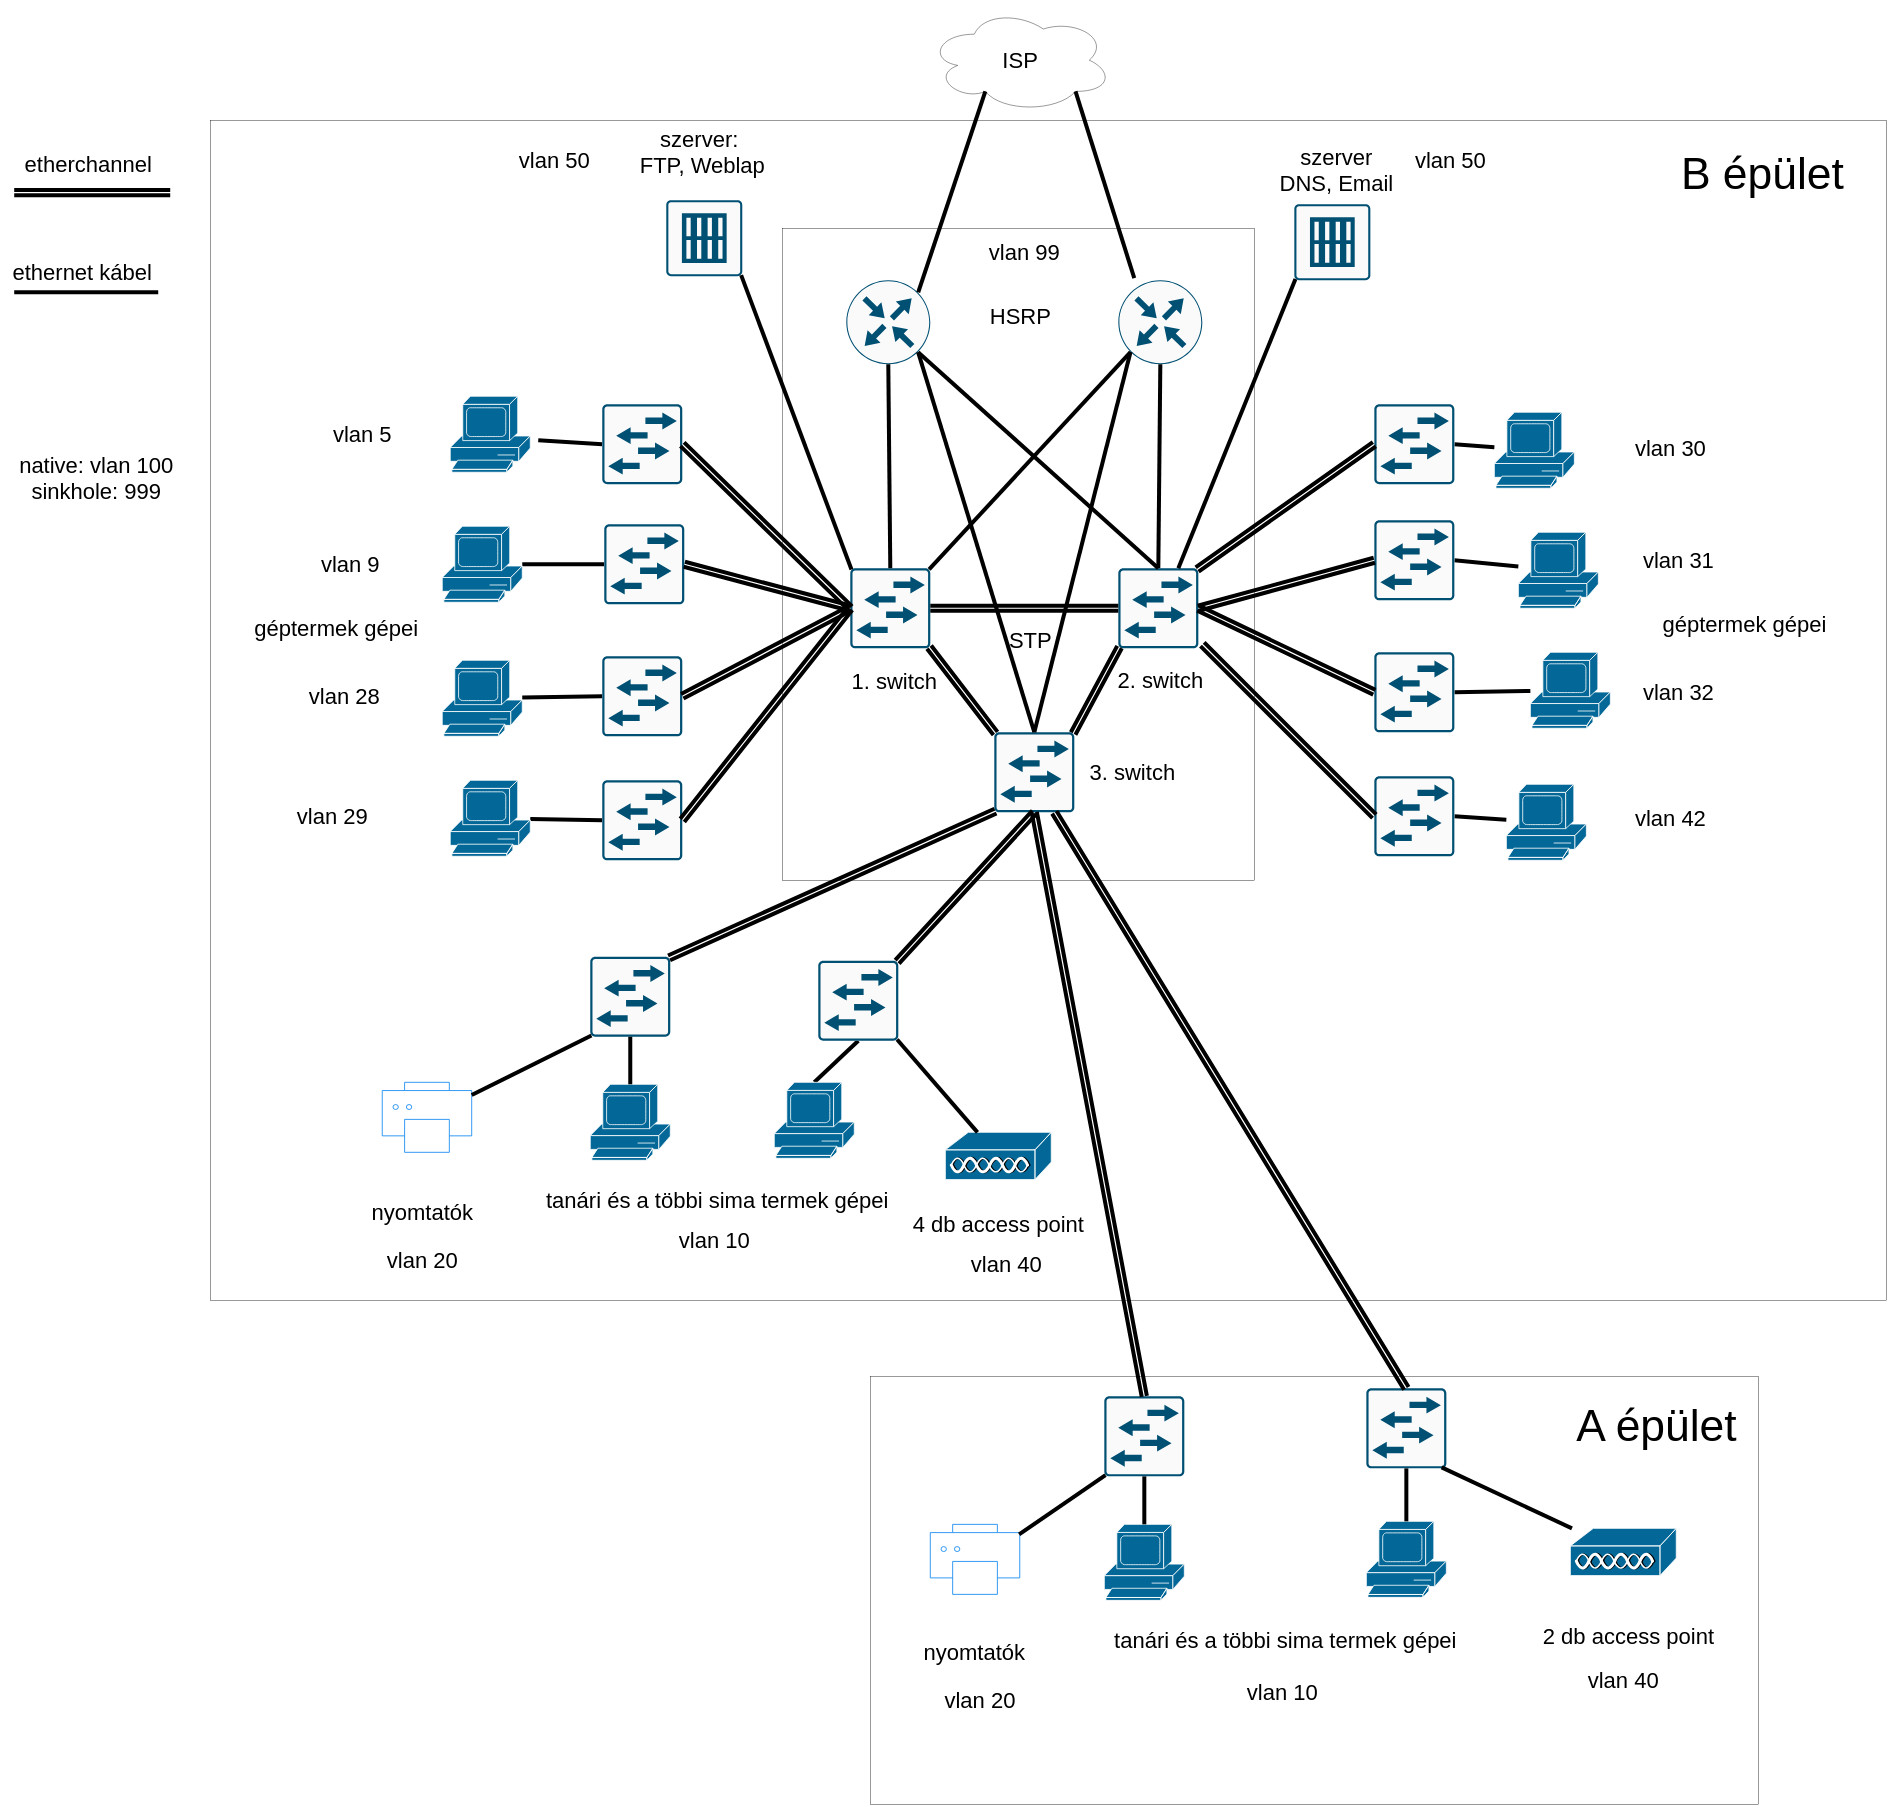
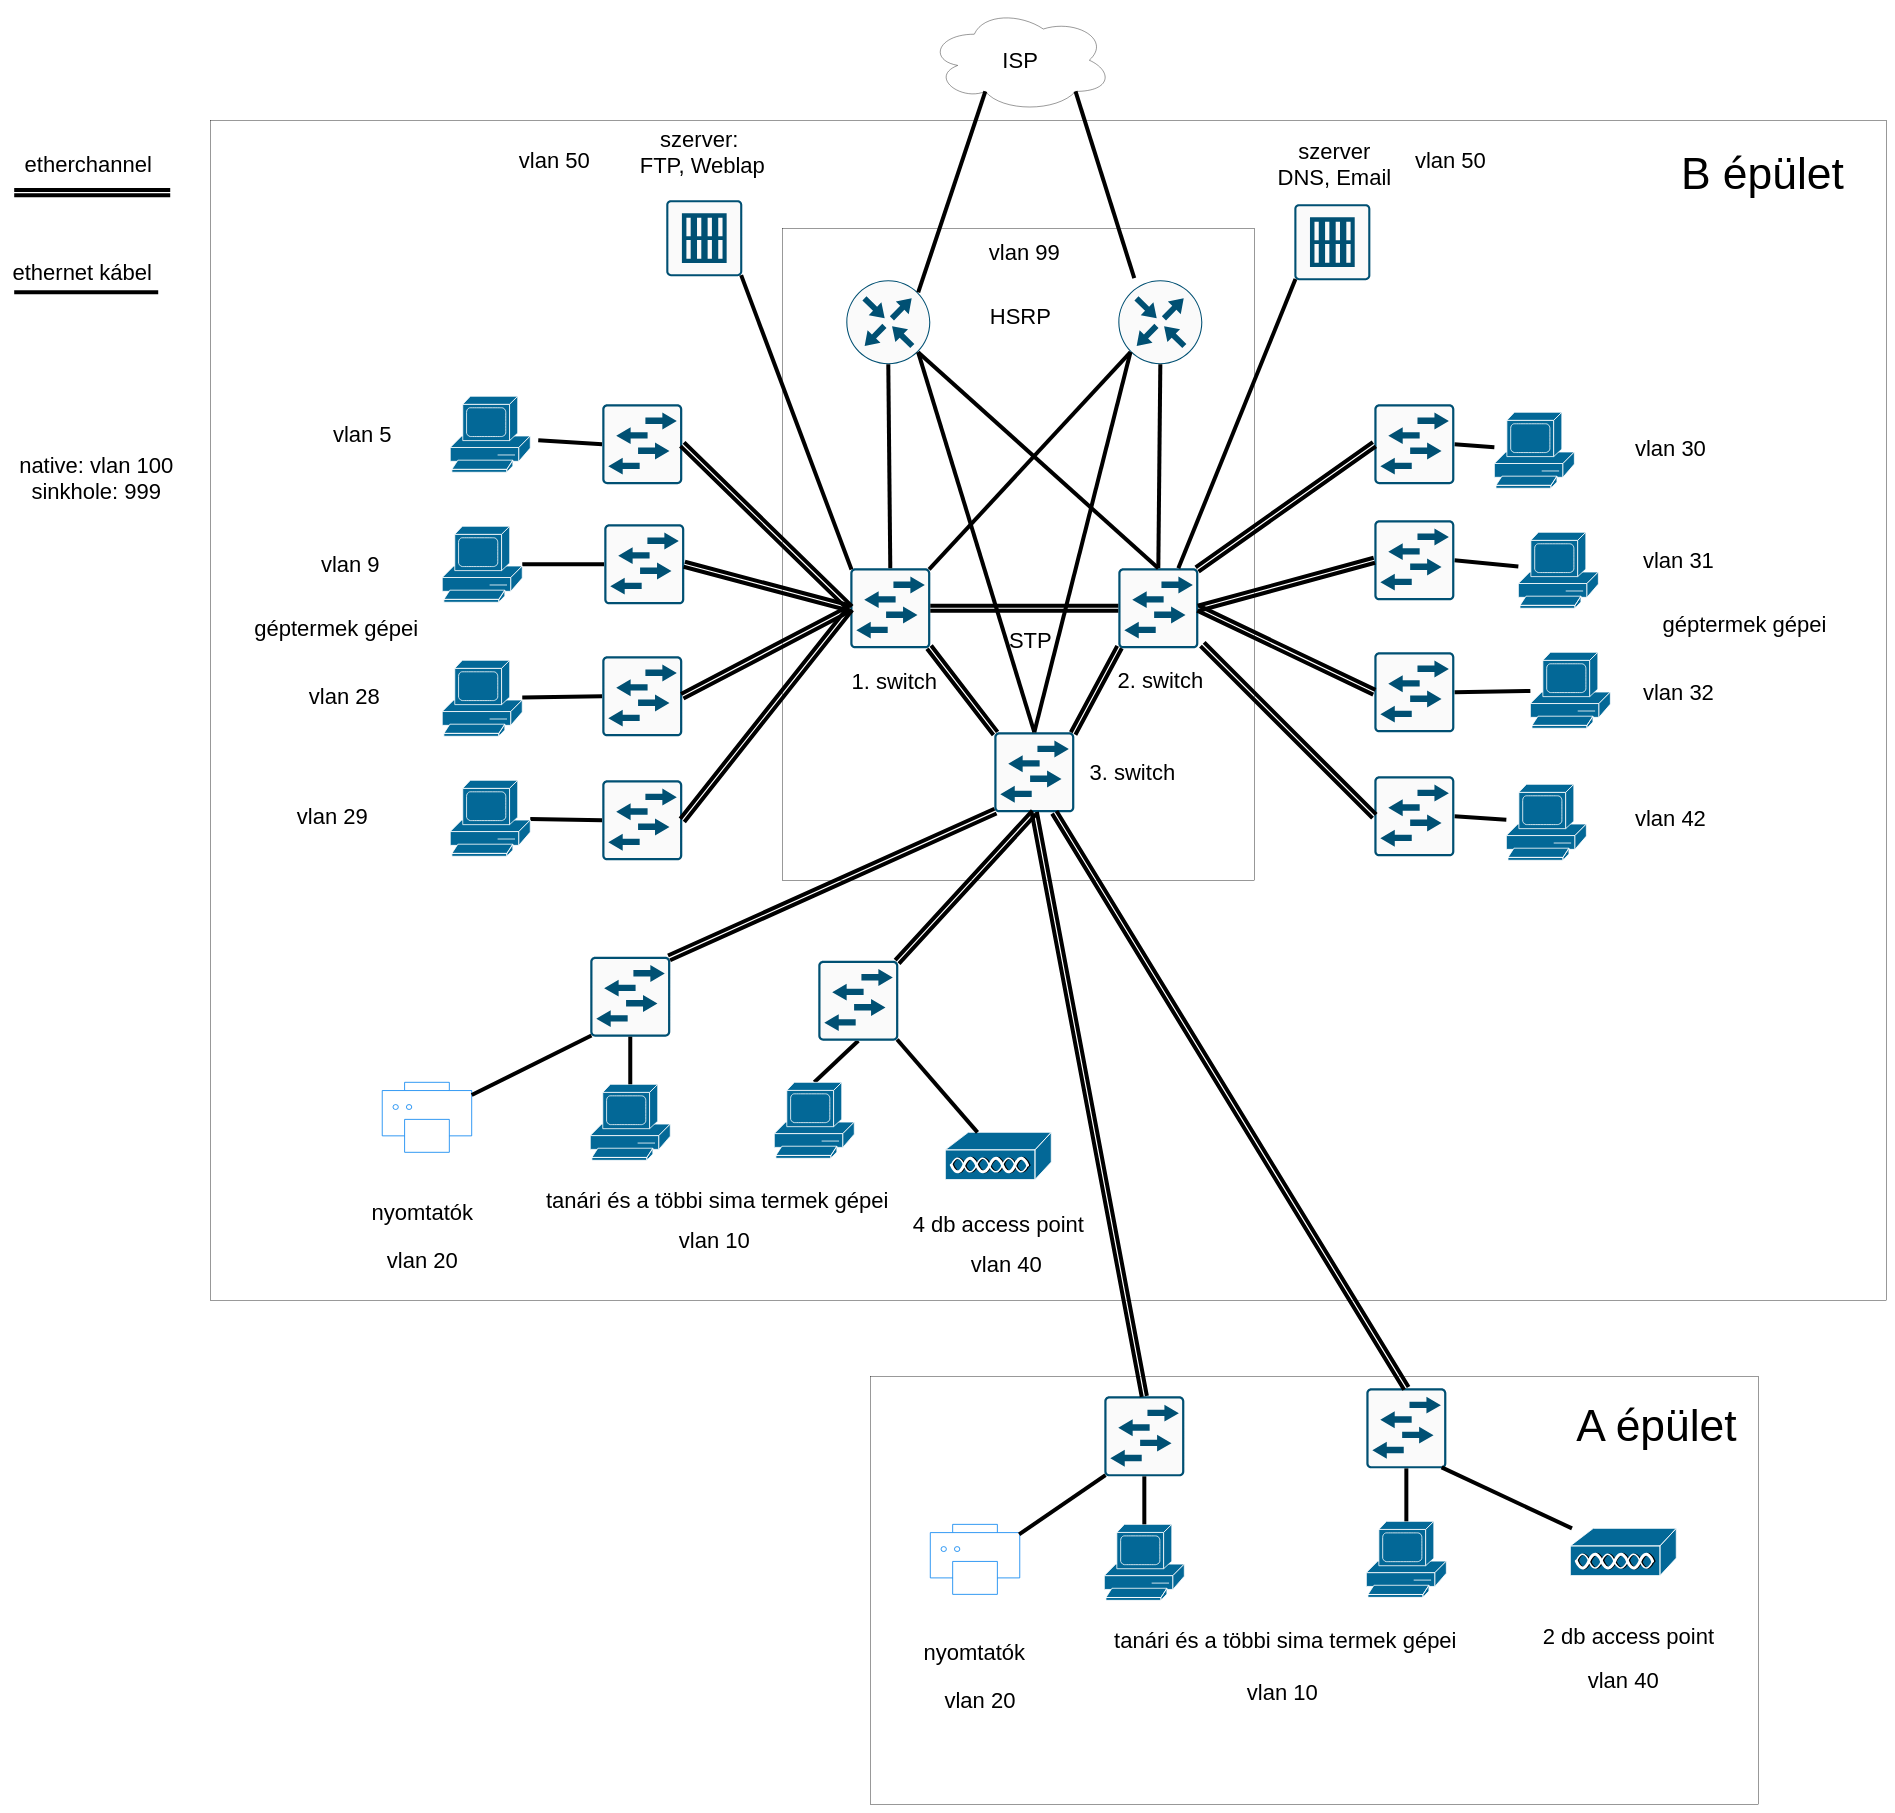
- <mxCell id="85" value="&lt;font style=&quot;font-size: 55px;&quot;&gt;szerver&lt;/font&gt;&lt;div&gt;&lt;font style=&quot;font-size: 55px;&quot;&gt;DNS, Email&lt;/font&gt;&lt;/div&gt;" style="text;html=1;align=center;verticalAlign=middle;resizable=0;points=[];autosize=1;strokeColor=none;fillColor=none;fontSize=55;" vertex="1" parent="1"><mxGeometry x="3185" y="350" width="310" height="150" as="geometry" /></mxCell>
+ <mxCell id="85" value="&lt;font style=&quot;font-size: 55px;&quot;&gt;szerver&lt;/font&gt;&lt;div&gt;&lt;font style=&quot;font-size: 55px;&quot;&gt;DNS, Email&lt;/font&gt;&lt;/div&gt;" style="text;html=1;align=center;verticalAlign=middle;resizable=0;points=[];autosize=1;strokeColor=none;fillColor=none;fontSize=55;" vertex="1" parent="1"><mxGeometry x="3180" y="335" width="310" height="150" as="geometry" /></mxCell>
